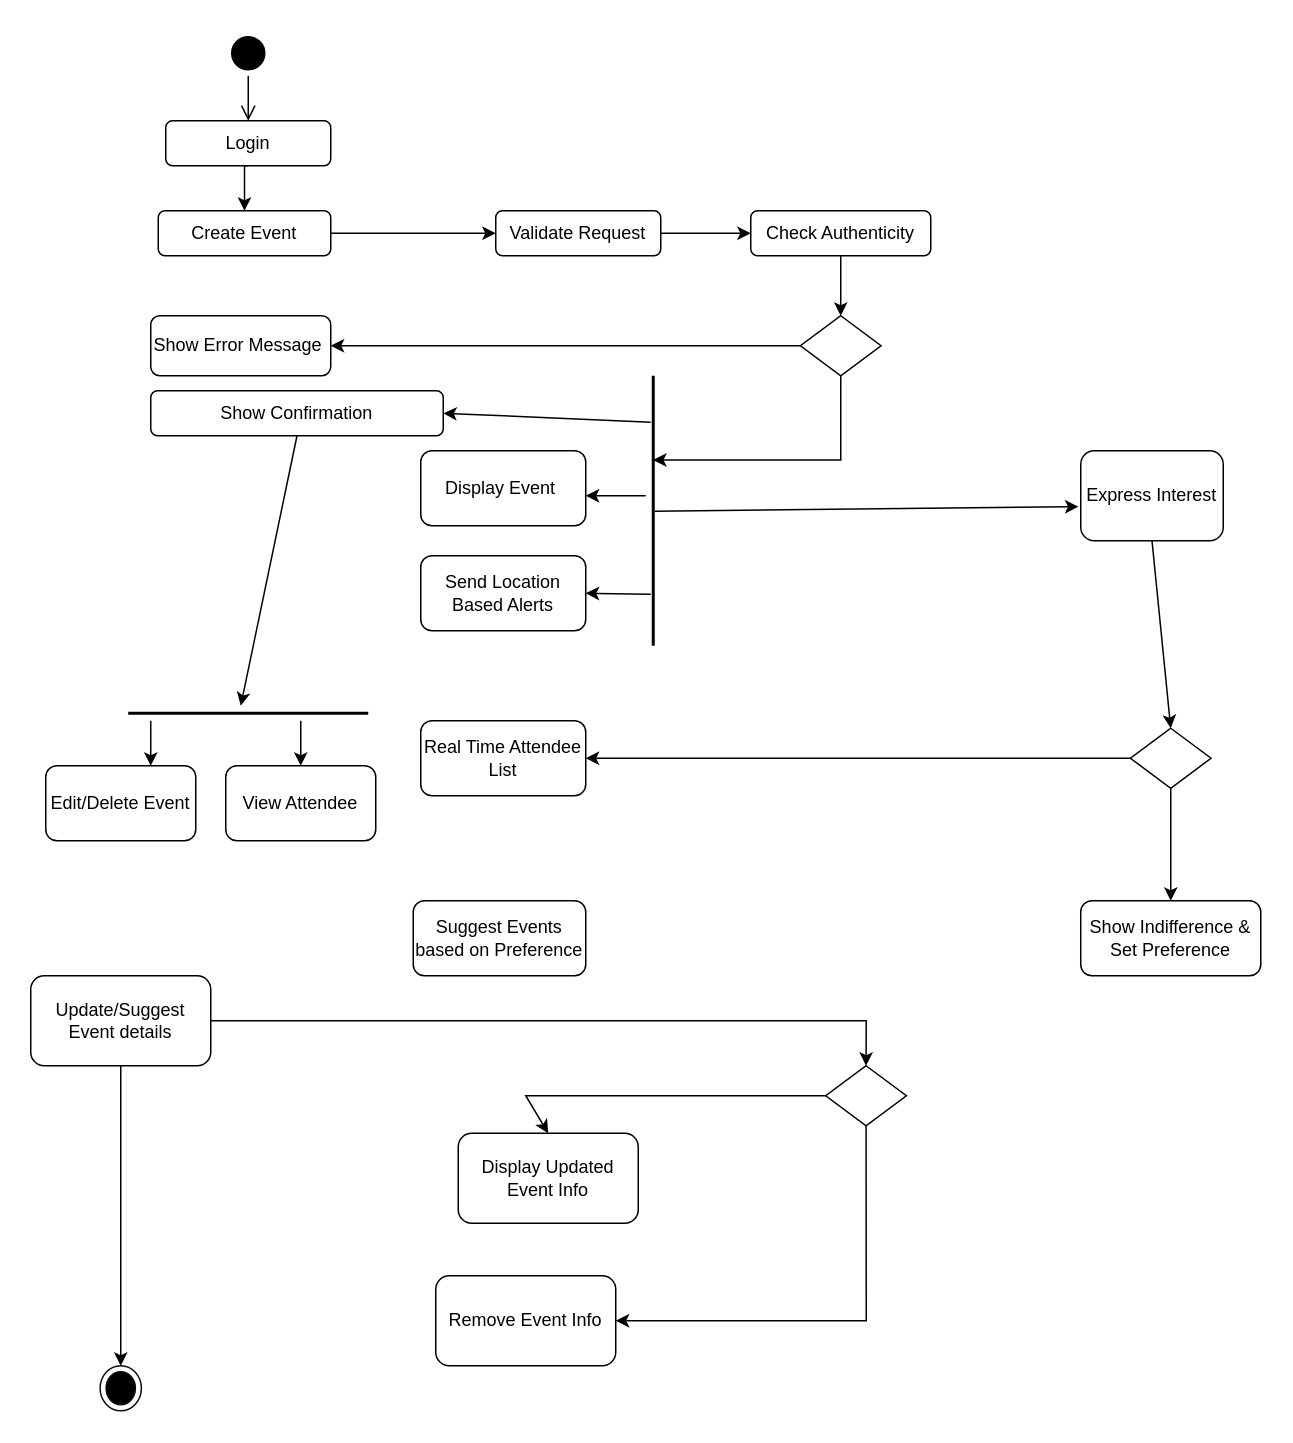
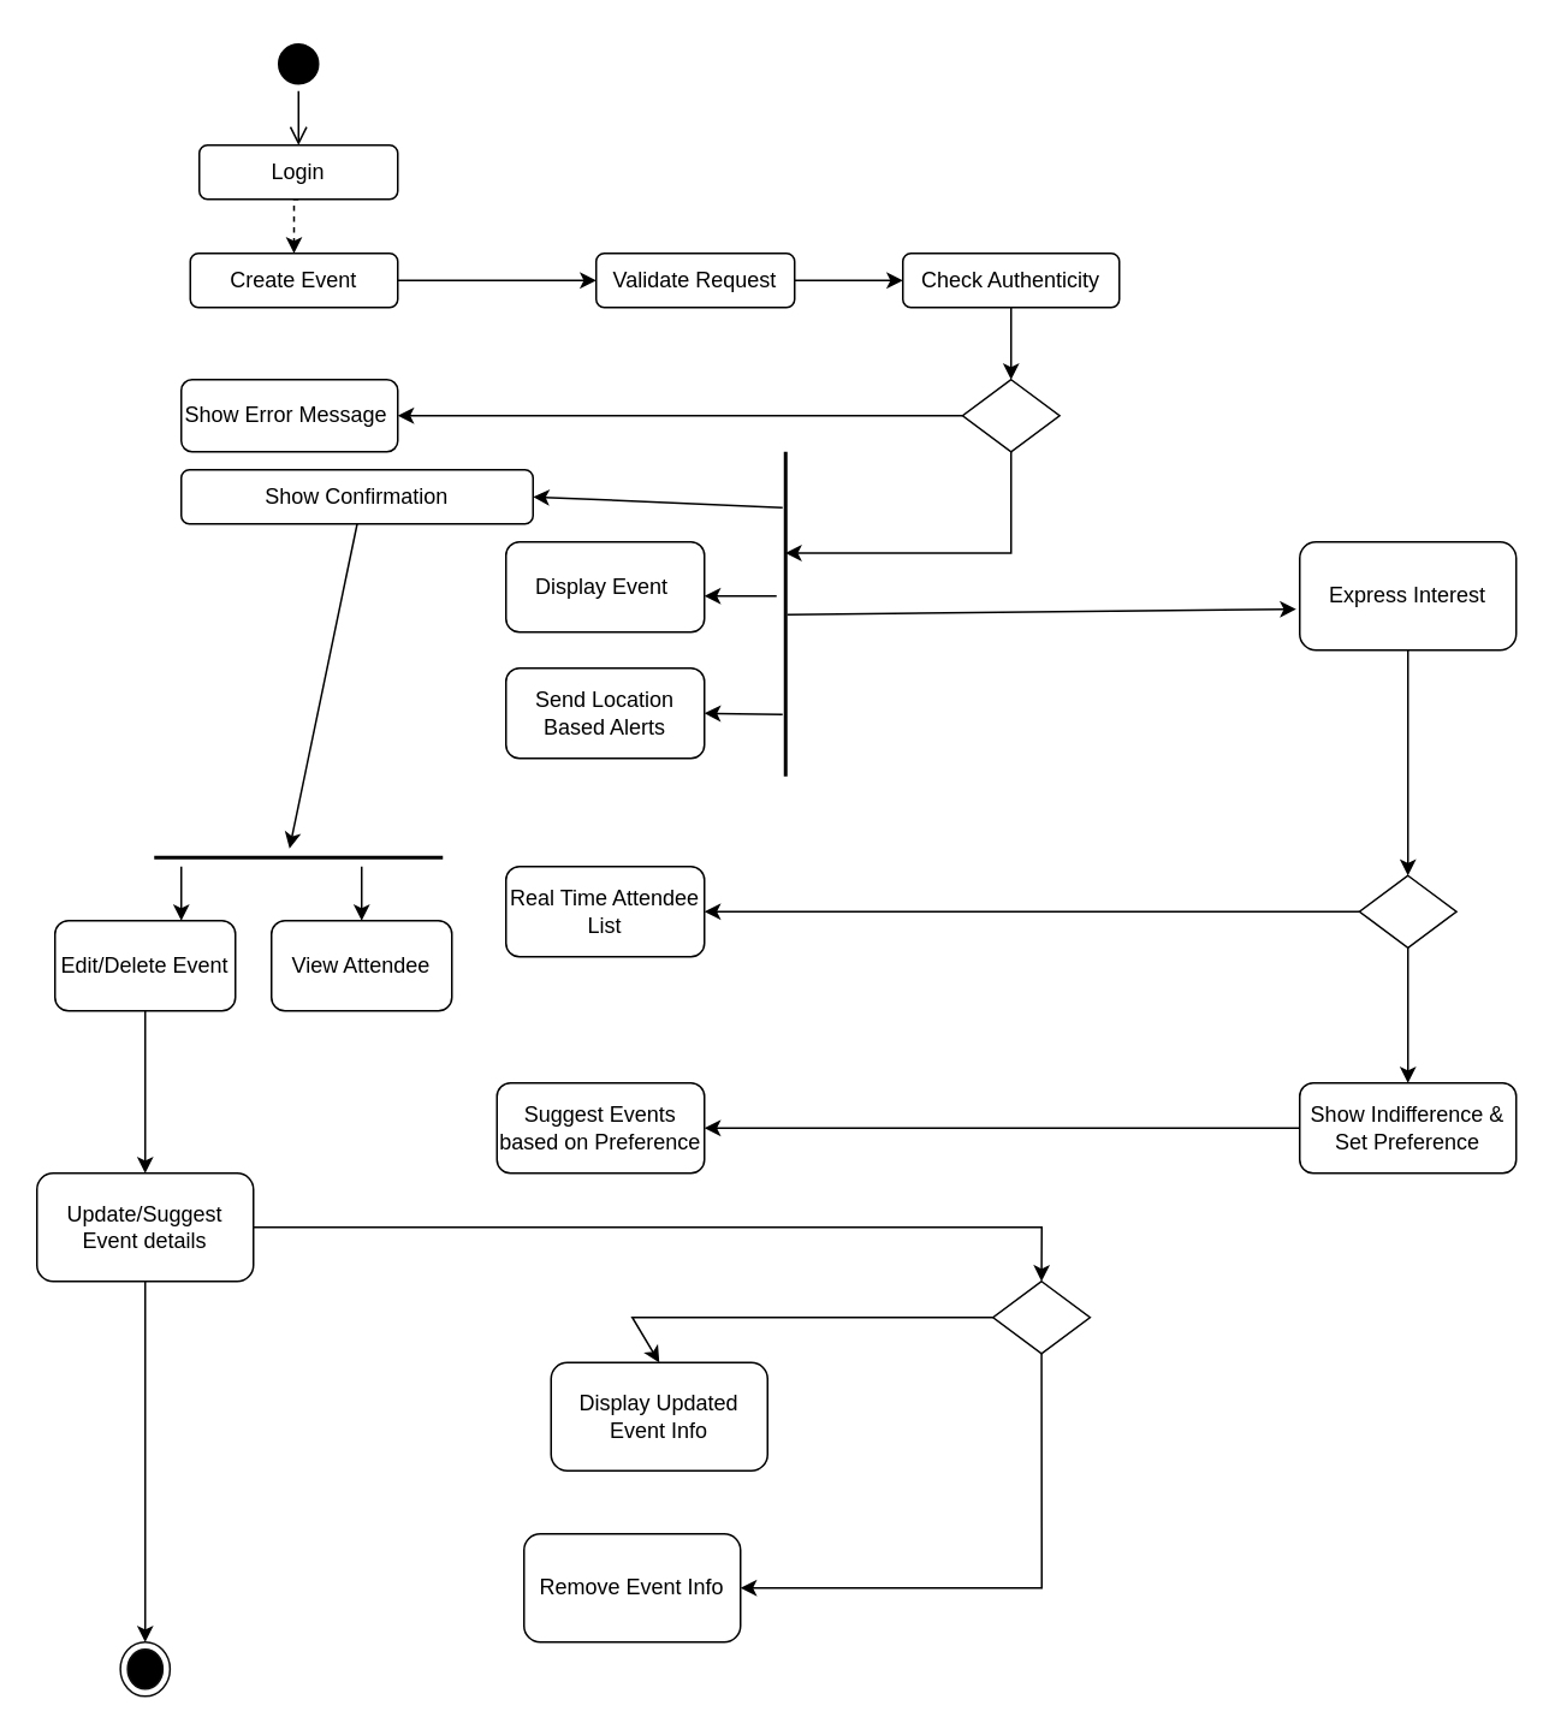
- <mxCell id="4" style="edgeStyle=orthogonalEdgeStyle;rounded=0;orthogonalLoop=1;jettySize=auto;html=1;exitX=0.5;exitY=1;exitDx=0;exitDy=0;entryX=0.5;entryY=0;entryDx=0;entryDy=0;" edge="1" parent="1" source="5" target="7"><mxGeometry relative="1" as="geometry" /></mxCell>
+ <mxCell id="4" style="edgeStyle=orthogonalEdgeStyle;rounded=0;orthogonalLoop=1;jettySize=auto;html=1;exitX=0.5;exitY=1;exitDx=0;exitDy=0;entryX=0.5;entryY=0;entryDx=0;entryDy=0;dashed=1;" edge="1" parent="1" source="5" target="7"><mxGeometry relative="1" as="geometry" /></mxCell>
- <mxCell id="20" value="Express Interest" style="rounded=1;whiteSpace=wrap;html=1;" vertex="1" parent="1"><mxGeometry x="720" y="300" width="95" height="60" as="geometry" /></mxCell>
+ <mxCell id="20" value="Express Interest" style="rounded=1;whiteSpace=wrap;html=1;" vertex="1" parent="1"><mxGeometry x="720" y="300" width="120" height="60" as="geometry" /></mxCell>
+ <mxCell id="42" value="" style="endArrow=classic;html=1;rounded=0;exitX=0.5;exitY=1;exitDx=0;exitDy=0;" edge="1" parent="1" source="24" target="29"><mxGeometry width="50" height="50" relative="1" as="geometry"><mxPoint x="460" y="670" as="sourcePoint" /><mxPoint x="510" y="620" as="targetPoint" /></mxGeometry></mxCell>
+ <mxCell id="40" value="" style="endArrow=classic;html=1;rounded=0;exitX=0;exitY=0.5;exitDx=0;exitDy=0;entryX=1;entryY=0.5;entryDx=0;entryDy=0;" edge="1" parent="1" source="26" target="27"><mxGeometry width="50" height="50" relative="1" as="geometry"><mxPoint x="530" y="680" as="sourcePoint" /><mxPoint x="580" y="630" as="targetPoint" /></mxGeometry></mxCell>
